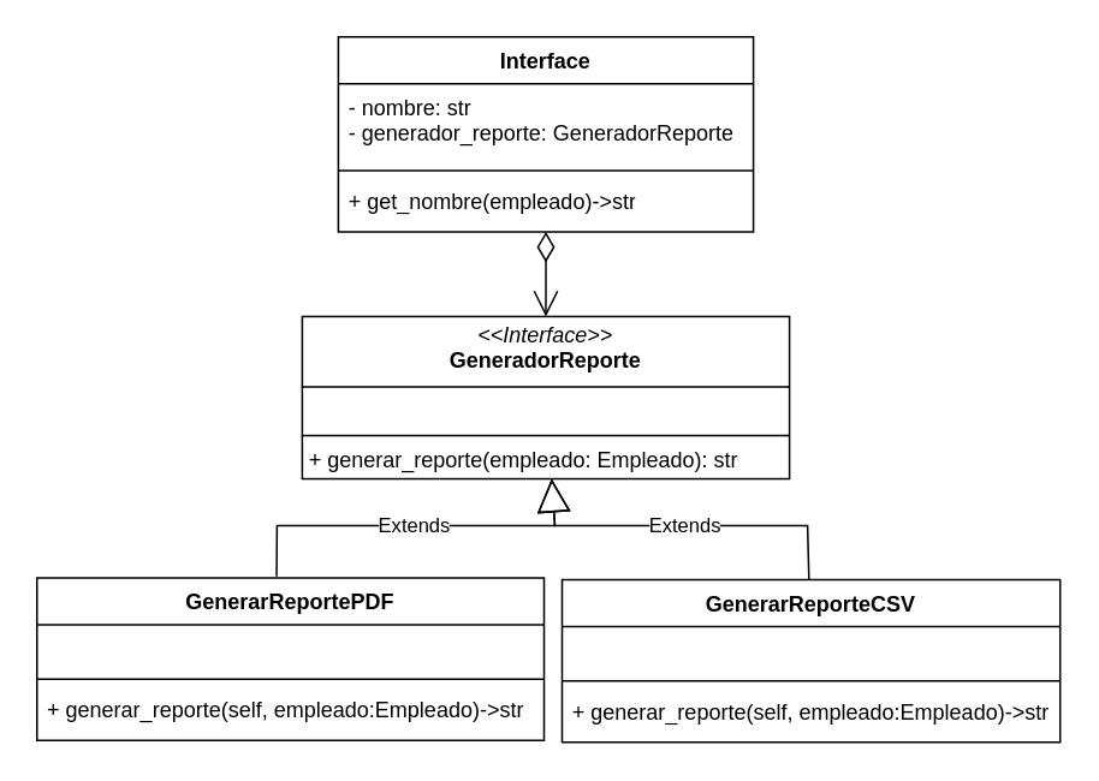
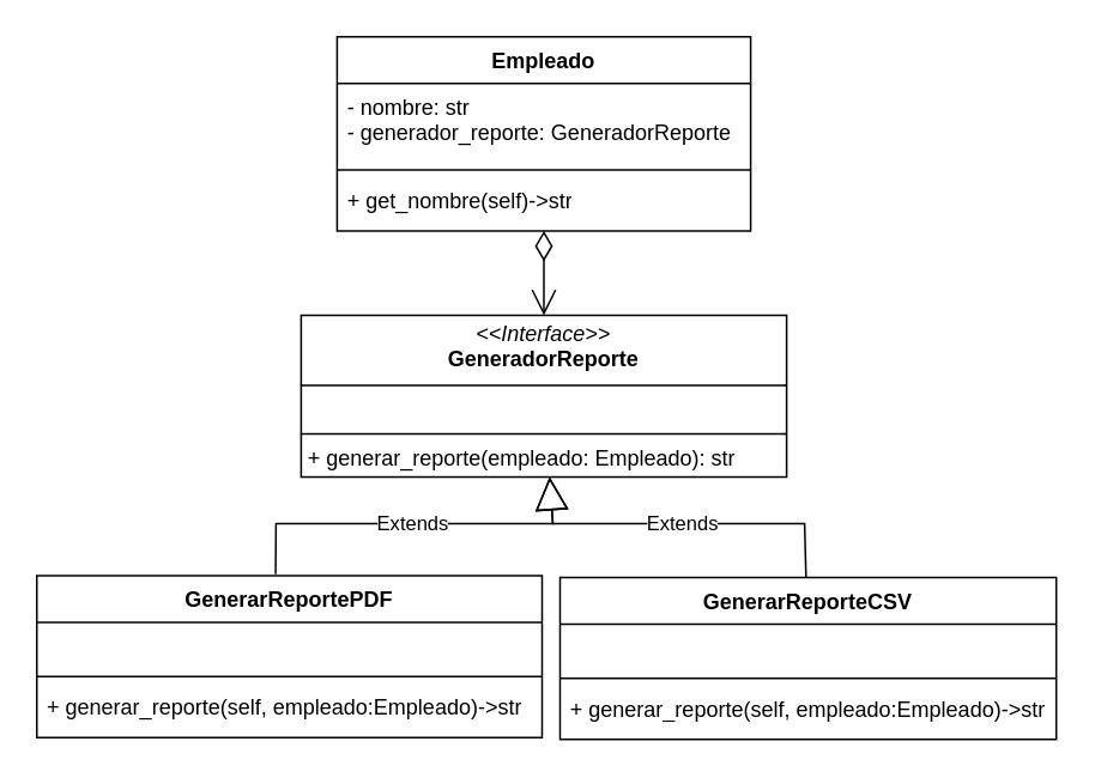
- <mxCell id="2" value="Interface" style="swimlane;fontStyle=1;align=center;verticalAlign=top;childLayout=stackLayout;horizontal=1;startSize=26;horizontalStack=0;resizeParent=1;resizeParentMax=0;resizeLast=0;collapsible=1;marginBottom=0;whiteSpace=wrap;html=1;" parent="1" vertex="1"><mxGeometry x="187" y="20" width="230" height="108" as="geometry" /></mxCell>
+ <mxCell id="2" value="Empleado" style="swimlane;fontStyle=1;align=center;verticalAlign=top;childLayout=stackLayout;horizontal=1;startSize=26;horizontalStack=0;resizeParent=1;resizeParentMax=0;resizeLast=0;collapsible=1;marginBottom=0;whiteSpace=wrap;html=1;" parent="1" vertex="1"><mxGeometry x="187" y="20" width="230" height="108" as="geometry" /></mxCell>
- <mxCell id="5" value="+ get_nombre(empleado)-&amp;gt;str" style="text;strokeColor=none;fillColor=none;align=left;verticalAlign=top;spacingLeft=4;spacingRight=4;overflow=hidden;rotatable=0;points=[[0,0.5],[1,0.5]];portConstraint=eastwest;whiteSpace=wrap;html=1;" parent="2" vertex="1"><mxGeometry y="78" width="230" height="30" as="geometry" /></mxCell>
+ <mxCell id="5" value="+ get_nombre(self)-&amp;gt;str" style="text;strokeColor=none;fillColor=none;align=left;verticalAlign=top;spacingLeft=4;spacingRight=4;overflow=hidden;rotatable=0;points=[[0,0.5],[1,0.5]];portConstraint=eastwest;whiteSpace=wrap;html=1;" parent="2" vertex="1"><mxGeometry y="78" width="230" height="30" as="geometry" /></mxCell>
